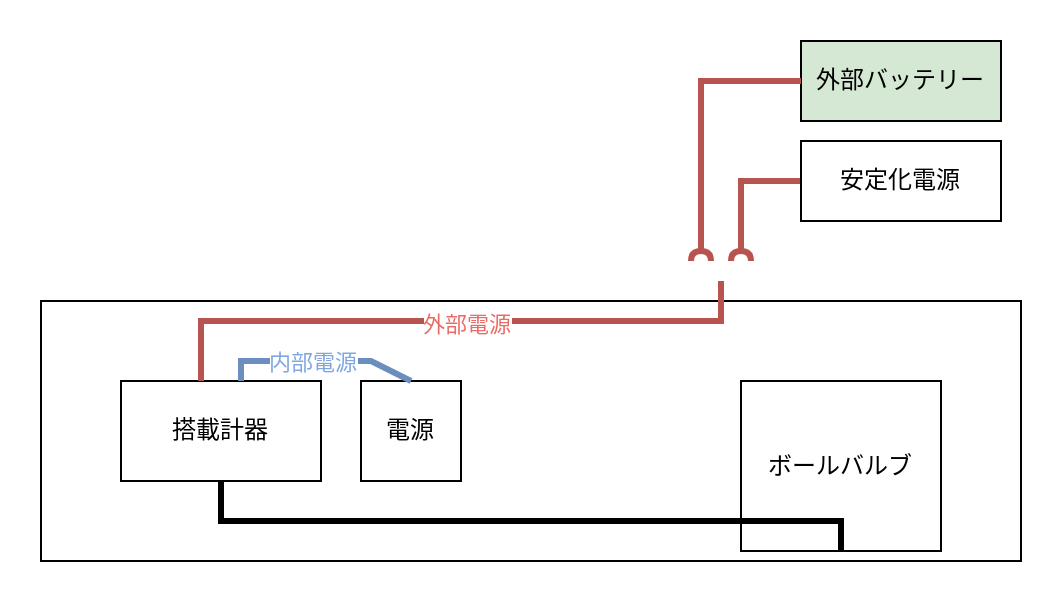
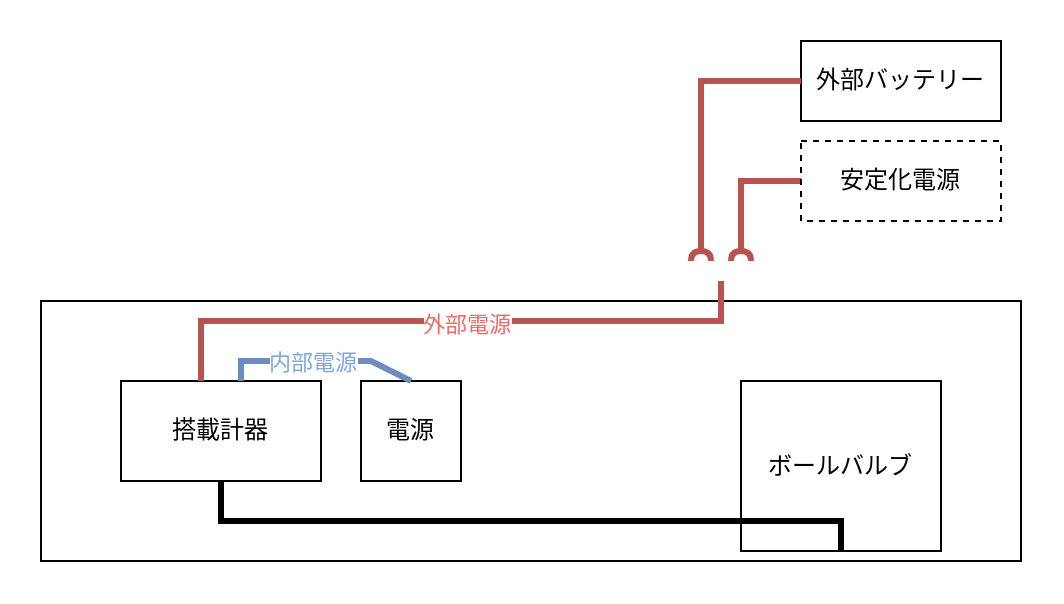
- <mxCell id="13" value="外部バッテリー" style="rounded=0;whiteSpace=wrap;html=1;fillColor=#d5e8d4;" vertex="1" parent="1"><mxGeometry x="400" y="20" width="100" height="40" as="geometry" /></mxCell>
+ <mxCell id="13" value="外部バッテリー" style="rounded=0;whiteSpace=wrap;html=1;" vertex="1" parent="1"><mxGeometry x="400" y="20" width="100" height="40" as="geometry" /></mxCell>
- <mxCell id="12" value="安定化電源" style="rounded=0;whiteSpace=wrap;html=1;" vertex="1" parent="1"><mxGeometry x="400" y="70" width="100" height="40" as="geometry" /></mxCell>
+ <mxCell id="12" value="安定化電源" style="rounded=0;whiteSpace=wrap;html=1;dashed=1;" vertex="1" parent="1"><mxGeometry x="400" y="70" width="100" height="40" as="geometry" /></mxCell>
